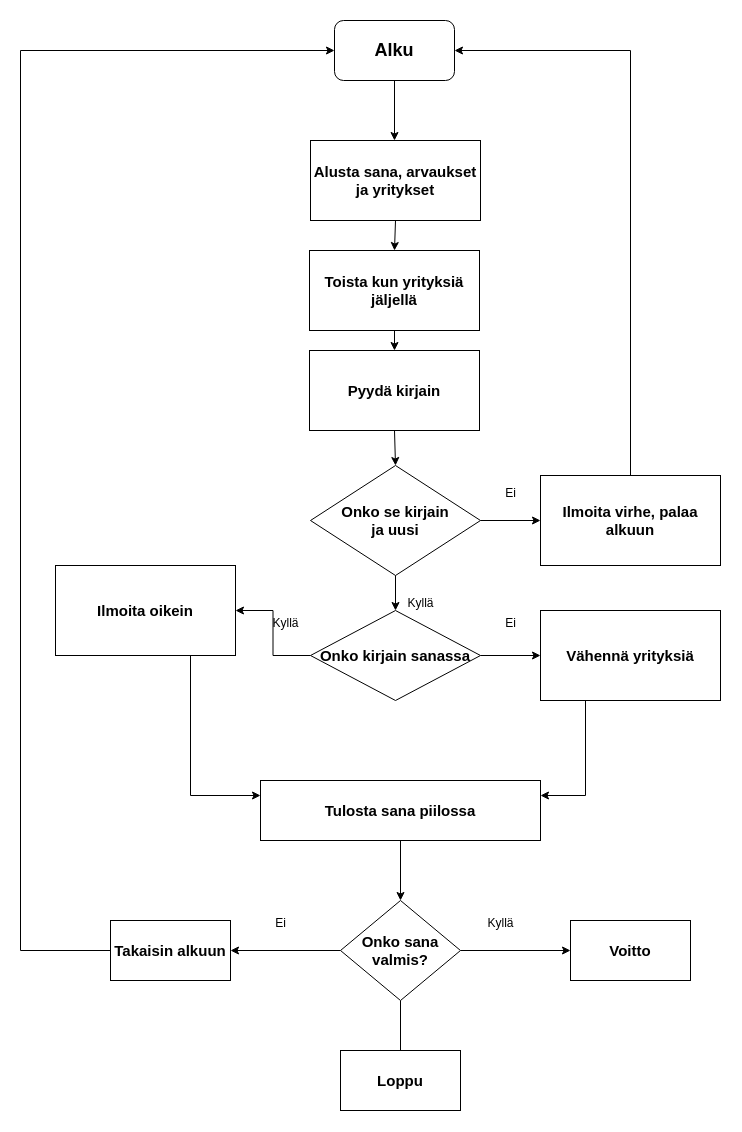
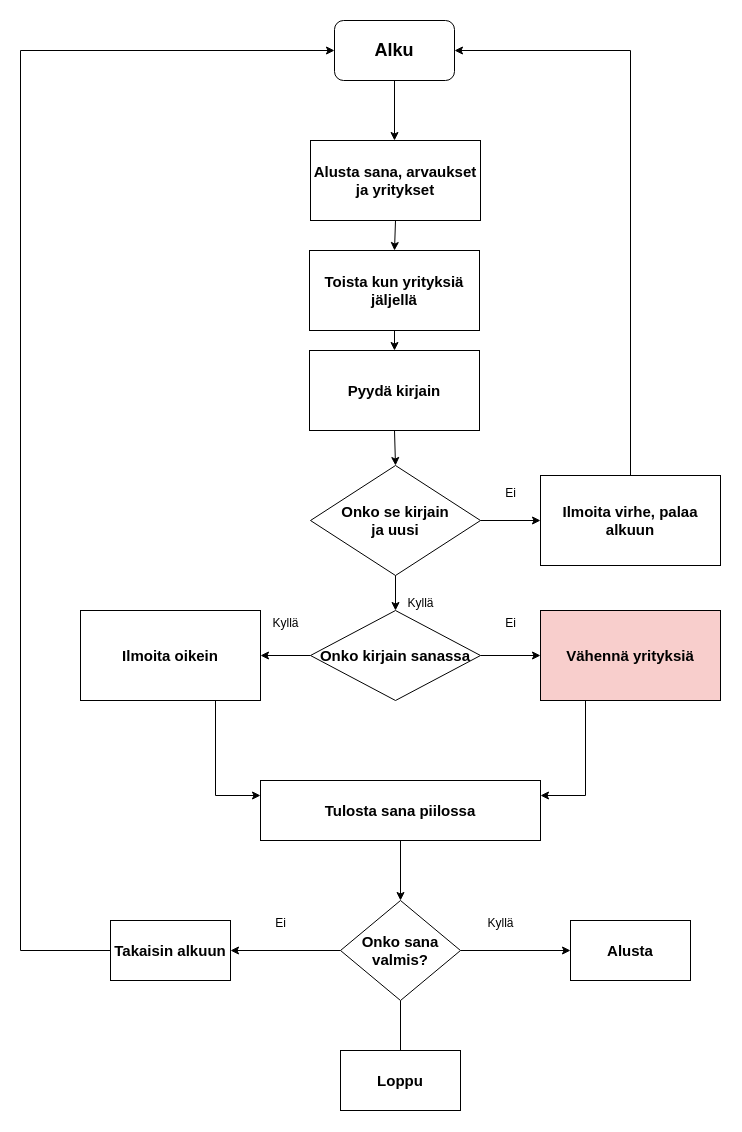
- <mxCell id="21" value="&lt;span style=&quot;font-size: 15px;&quot;&gt;&lt;b&gt;Ilmoita oikein&lt;/b&gt;&lt;/span&gt;" style="rounded=0;whiteSpace=wrap;html=1;" vertex="1" parent="1"><mxGeometry x="55" y="565" width="180" height="90" as="geometry" /></mxCell>
+ <mxCell id="21" value="&lt;span style=&quot;font-size: 15px;&quot;&gt;&lt;b&gt;Ilmoita oikein&lt;/b&gt;&lt;/span&gt;" style="rounded=0;whiteSpace=wrap;html=1;" vertex="1" parent="1"><mxGeometry x="80" y="610" width="180" height="90" as="geometry" /></mxCell>
- <mxCell id="19" value="&lt;span style=&quot;font-size: 15px;&quot;&gt;&lt;b&gt;Vähennä yrityksiä&lt;/b&gt;&lt;/span&gt;" style="rounded=0;whiteSpace=wrap;html=1;" vertex="1" parent="1"><mxGeometry x="540" y="610" width="180" height="90" as="geometry" /></mxCell>
+ <mxCell id="19" value="&lt;span style=&quot;font-size: 15px;&quot;&gt;&lt;b&gt;Vähennä yrityksiä&lt;/b&gt;&lt;/span&gt;" style="rounded=0;whiteSpace=wrap;html=1;fillColor=#f8cecc;" vertex="1" parent="1"><mxGeometry x="540" y="610" width="180" height="90" as="geometry" /></mxCell>
- <mxCell id="30" value="&lt;b&gt;&lt;font style=&quot;font-size: 15px;&quot;&gt;Voitto&lt;/font&gt;&lt;/b&gt;" style="rounded=0;whiteSpace=wrap;html=1;" vertex="1" parent="1"><mxGeometry x="570" y="920" width="120" height="60" as="geometry" /></mxCell>
+ <mxCell id="30" value="&lt;b&gt;&lt;font style=&quot;font-size: 15px;&quot;&gt;Alusta&lt;/font&gt;&lt;/b&gt;" style="rounded=0;whiteSpace=wrap;html=1;" vertex="1" parent="1"><mxGeometry x="570" y="920" width="120" height="60" as="geometry" /></mxCell>
